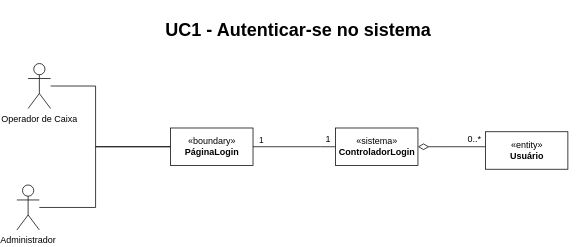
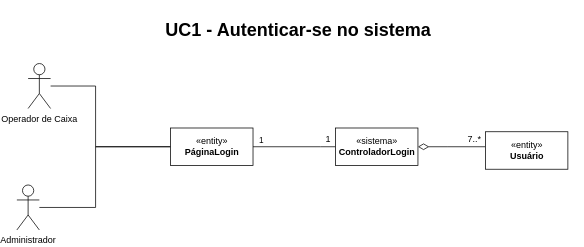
- <mxCell id="12" value="0..*" style="text;html=1;align=center;verticalAlign=middle;resizable=0;points=[];autosize=1;strokeColor=none;fillColor=none;" parent="1" vertex="1"><mxGeometry x="615" y="175" width="30" height="20" as="geometry" /></mxCell>
+ <mxCell id="12" value="7..*" style="text;html=1;align=center;verticalAlign=middle;resizable=0;points=[];autosize=1;strokeColor=none;fillColor=none;" parent="1" vertex="1"><mxGeometry x="615" y="175" width="30" height="20" as="geometry" /></mxCell>
- <mxCell id="8" value="«boundary»&lt;br&gt;&lt;b&gt;PáginaLogin&lt;/b&gt;" style="html=1;" parent="1" vertex="1"><mxGeometry x="225" y="170" width="110" height="50" as="geometry" /></mxCell>
+ <mxCell id="8" value="«entity»&lt;br&gt;&lt;b&gt;PáginaLogin&lt;/b&gt;" style="html=1;" parent="1" vertex="1"><mxGeometry x="225" y="170" width="110" height="50" as="geometry" /></mxCell>
